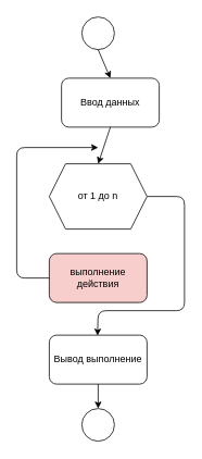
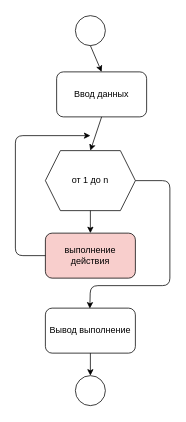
+ <mxCell id="12" value="" style="endArrow=classic;html=1;exitX=0.5;exitY=1;exitDx=0;exitDy=0;entryX=0.5;entryY=0;entryDx=0;entryDy=0;" edge="1" parent="1" source="11" target="10"><mxGeometry width="50" height="50" relative="1" as="geometry"><mxPoint x="240" y="320" as="sourcePoint" /><mxPoint x="290" y="270" as="targetPoint" /></mxGeometry></mxCell>
